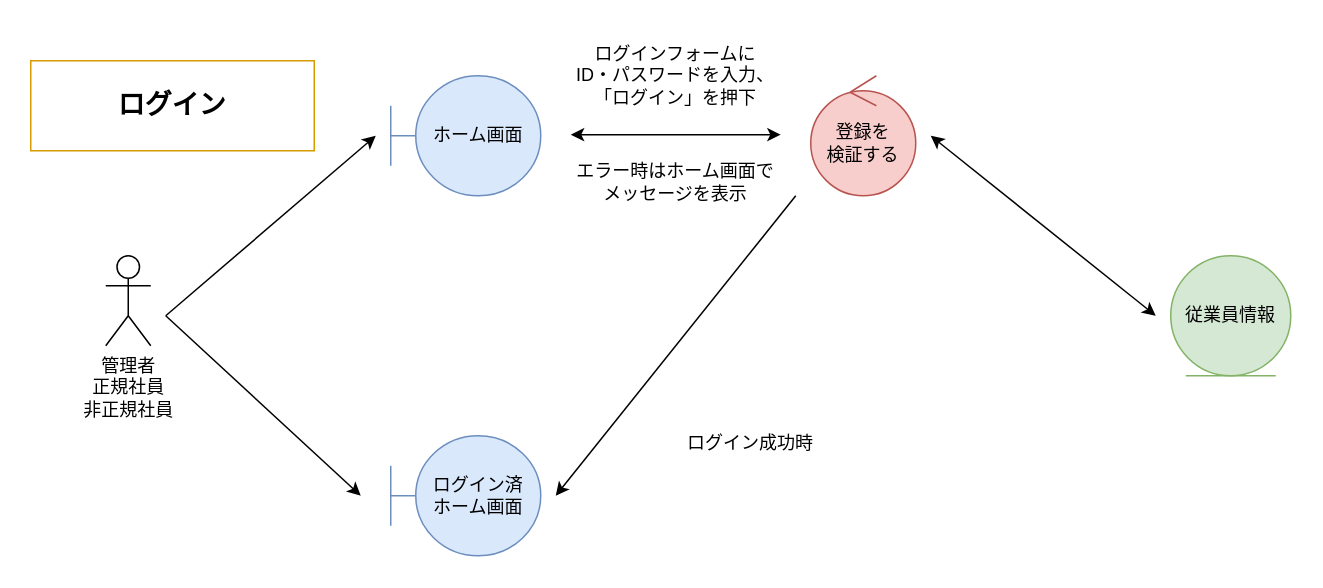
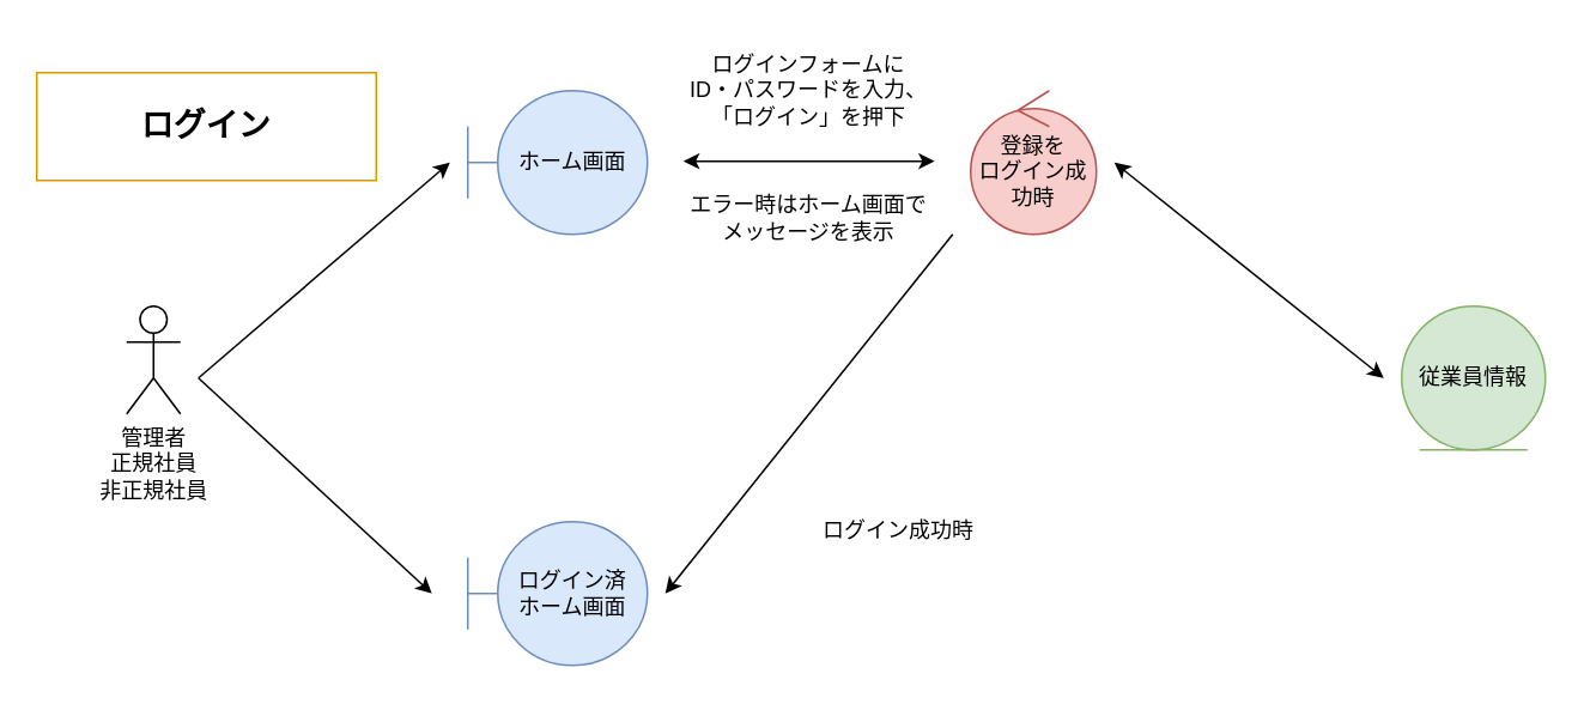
- <mxCell id="3" value="登録を&lt;br&gt;検証する" style="ellipse;shape=umlControl;whiteSpace=wrap;html=1;fillColor=#f8cecc;strokeColor=#b85450;" parent="1" vertex="1"><mxGeometry x="540" y="50" width="70" height="80" as="geometry" /></mxCell>
+ <mxCell id="3" value="登録を&lt;br&gt;ログイン成功時" style="ellipse;shape=umlControl;whiteSpace=wrap;html=1;fillColor=#f8cecc;strokeColor=#b85450;" parent="1" vertex="1"><mxGeometry x="540" y="50" width="70" height="80" as="geometry" /></mxCell>
